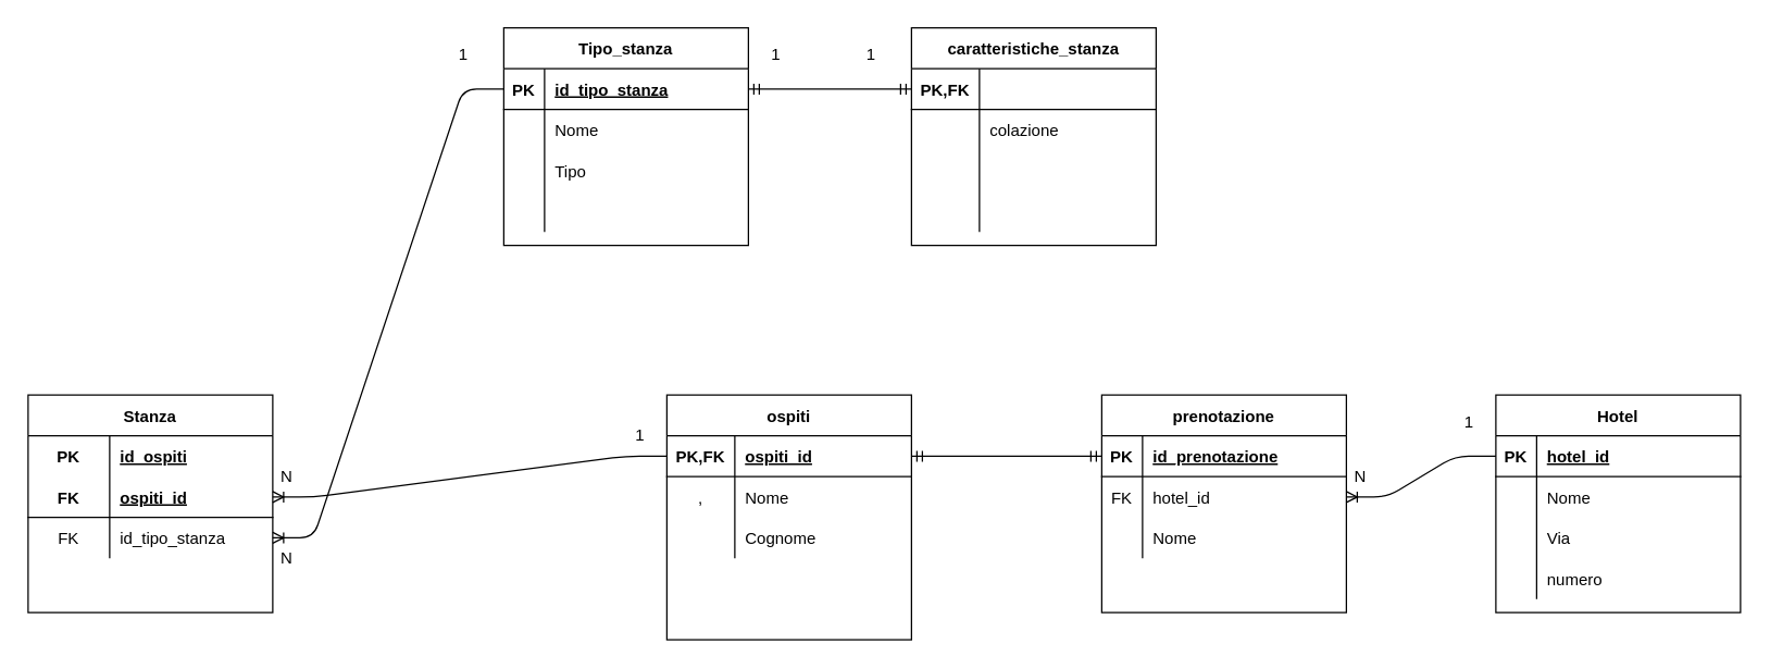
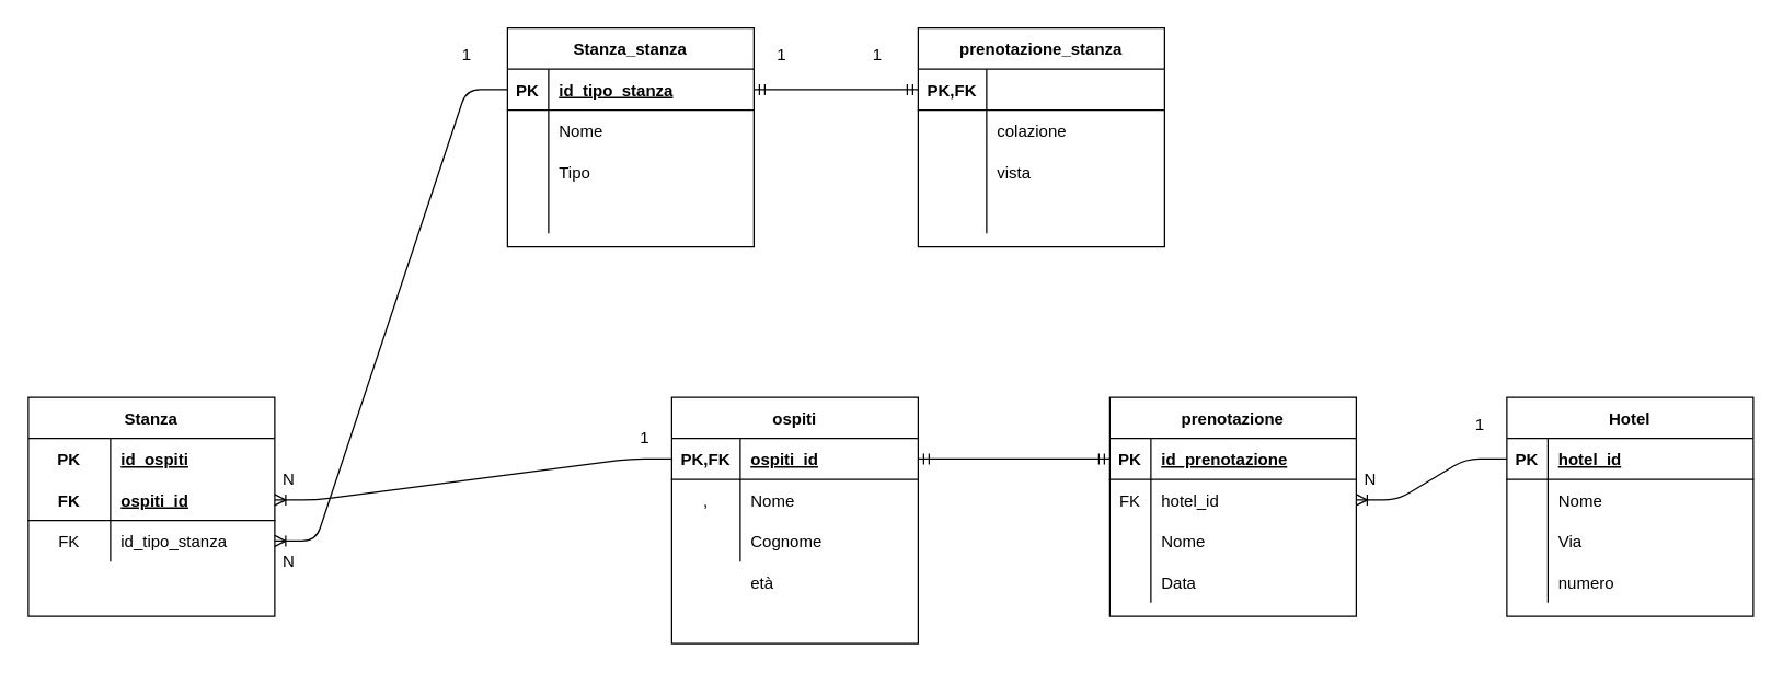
- <mxCell id="42" value="Tipo_stanza" style="shape=table;startSize=30;container=1;collapsible=1;childLayout=tableLayout;fixedRows=1;rowLines=0;fontStyle=1;align=center;resizeLast=1;" vertex="1" parent="1"><mxGeometry x="370" y="20" width="180" height="160" as="geometry" /></mxCell>
+ <mxCell id="42" value="Stanza_stanza" style="shape=table;startSize=30;container=1;collapsible=1;childLayout=tableLayout;fixedRows=1;rowLines=0;fontStyle=1;align=center;resizeLast=1;" vertex="1" parent="1"><mxGeometry x="370" y="20" width="180" height="160" as="geometry" /></mxCell>
- <mxCell id="29" value="caratteristiche_stanza" style="shape=table;startSize=30;container=1;collapsible=1;childLayout=tableLayout;fixedRows=1;rowLines=0;fontStyle=1;align=center;resizeLast=1;" vertex="1" parent="1"><mxGeometry x="670" y="20" width="180" height="160" as="geometry" /></mxCell>
+ <mxCell id="29" value="prenotazione_stanza" style="shape=table;startSize=30;container=1;collapsible=1;childLayout=tableLayout;fixedRows=1;rowLines=0;fontStyle=1;align=center;resizeLast=1;" vertex="1" parent="1"><mxGeometry x="670" y="20" width="180" height="160" as="geometry" /></mxCell>
+ <mxCell id="37" value="vista" style="shape=partialRectangle;connectable=0;fillColor=none;top=0;left=0;bottom=0;right=0;align=left;spacingLeft=6;overflow=hidden;" vertex="1" parent="35"><mxGeometry x="50" width="130" height="30" as="geometry" /></mxCell>
+ <mxCell id="87" value="età" style="shape=partialRectangle;connectable=0;fillColor=none;top=0;left=0;bottom=0;right=0;align=left;spacingLeft=6;overflow=hidden;" vertex="1" parent="1"><mxGeometry x="540" y="410" width="130" height="30" as="geometry" /></mxCell>
+ <mxCell id="70" value="Data" style="shape=partialRectangle;connectable=0;fillColor=none;top=0;left=0;bottom=0;right=0;align=left;spacingLeft=6;overflow=hidden;" vertex="1" parent="68"><mxGeometry x="30" width="150" height="30" as="geometry" /></mxCell>
